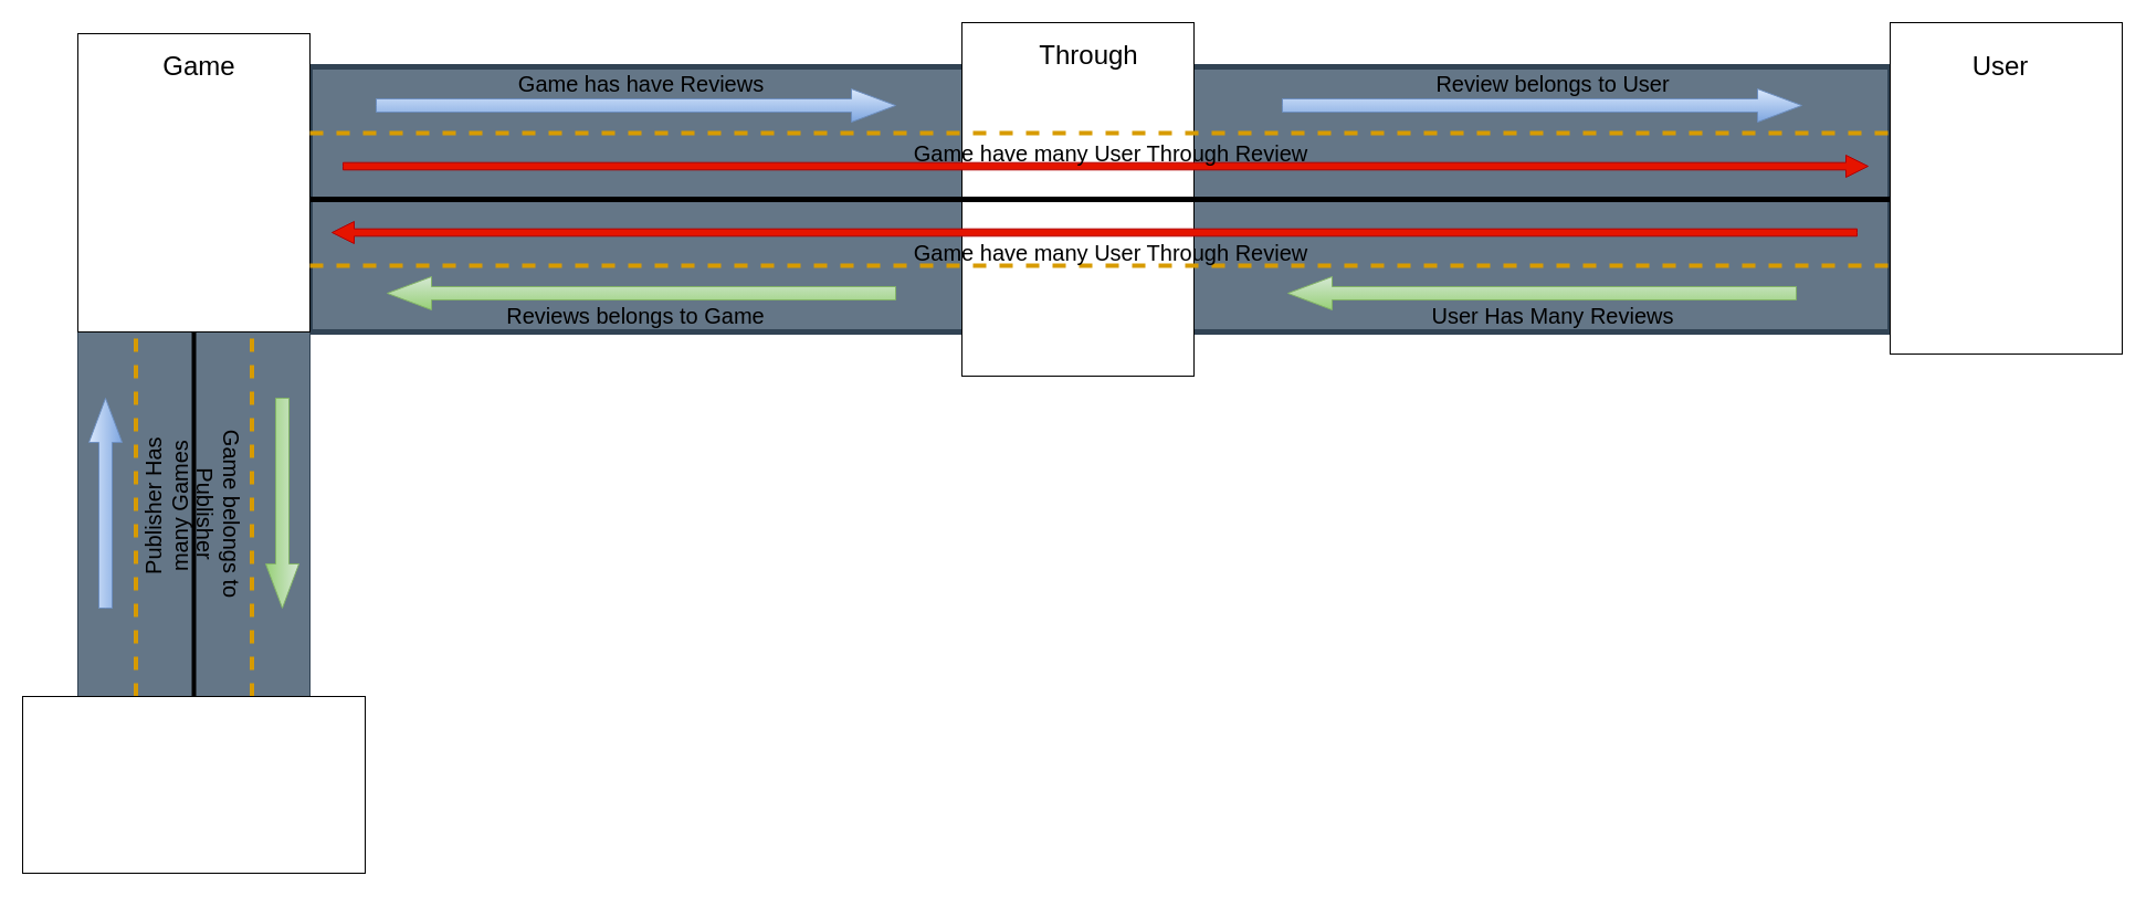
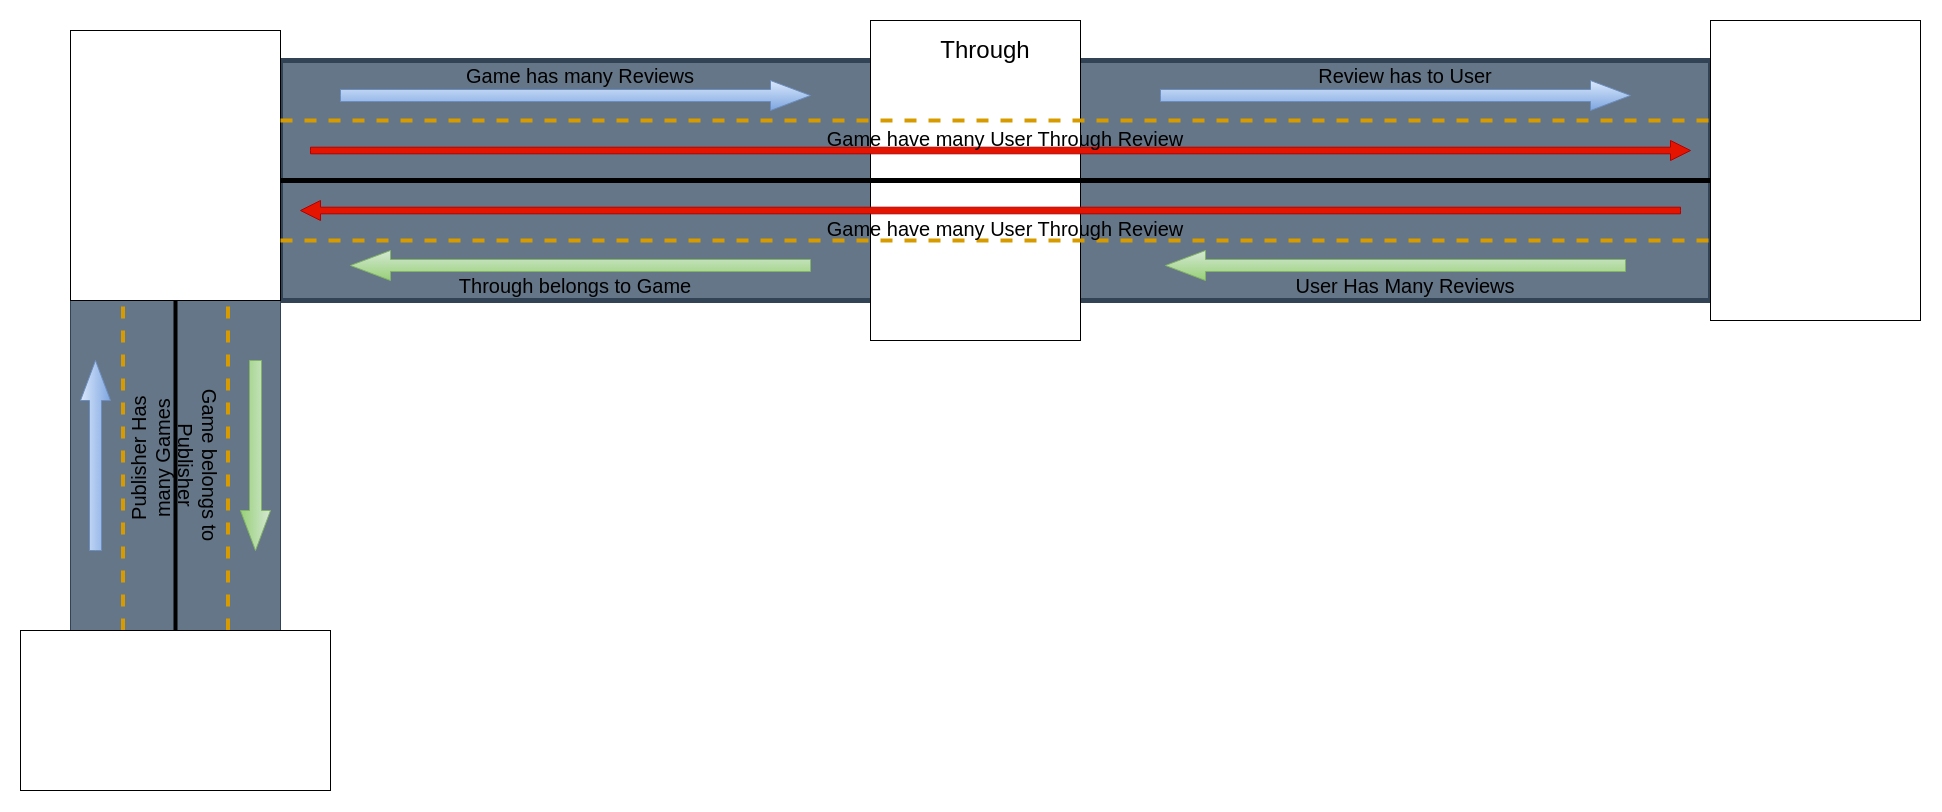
- <mxCell id="20" value="Game" style="text;html=1;strokeColor=none;fillColor=none;align=center;verticalAlign=middle;whiteSpace=wrap;rounded=0;fontSize=24;" vertex="1" parent="1"><mxGeometry x="110" y="30" width="140" height="60" as="geometry" /></mxCell>
- <mxCell id="8" value="User" style="text;html=1;strokeColor=none;fillColor=none;align=center;verticalAlign=middle;whiteSpace=wrap;rounded=0;fontSize=24;" vertex="1" parent="1"><mxGeometry x="1740" y="30" width="140" height="60" as="geometry" /></mxCell>
- <mxCell id="21" value="Game has have Reviews" style="text;html=1;strokeColor=none;fillColor=none;align=center;verticalAlign=middle;whiteSpace=wrap;rounded=0;fontSize=20;" vertex="1" parent="1"><mxGeometry x="325" y="60" width="510" height="30" as="geometry" /></mxCell>
+ <mxCell id="21" value="Game has many Reviews" style="text;html=1;strokeColor=none;fillColor=none;align=center;verticalAlign=middle;whiteSpace=wrap;rounded=0;fontSize=20;" vertex="1" parent="1"><mxGeometry x="325" y="60" width="510" height="30" as="geometry" /></mxCell>
- <mxCell id="15" value="Review belongs to User" style="text;html=1;strokeColor=none;fillColor=none;align=center;verticalAlign=middle;whiteSpace=wrap;rounded=0;fontSize=20;" vertex="1" parent="1"><mxGeometry x="1150" y="60" width="510" height="30" as="geometry" /></mxCell>
+ <mxCell id="15" value="Review has to User" style="text;html=1;strokeColor=none;fillColor=none;align=center;verticalAlign=middle;whiteSpace=wrap;rounded=0;fontSize=20;" vertex="1" parent="1"><mxGeometry x="1150" y="60" width="510" height="30" as="geometry" /></mxCell>
- <mxCell id="22" value="Reviews belongs to Game" style="text;html=1;strokeColor=none;fillColor=none;align=center;verticalAlign=middle;whiteSpace=wrap;rounded=0;fontSize=20;" vertex="1" parent="1"><mxGeometry x="320" y="270" width="510" height="30" as="geometry" /></mxCell>
+ <mxCell id="22" value="Through belongs to Game" style="text;html=1;strokeColor=none;fillColor=none;align=center;verticalAlign=middle;whiteSpace=wrap;rounded=0;fontSize=20;" vertex="1" parent="1"><mxGeometry x="320" y="270" width="510" height="30" as="geometry" /></mxCell>
